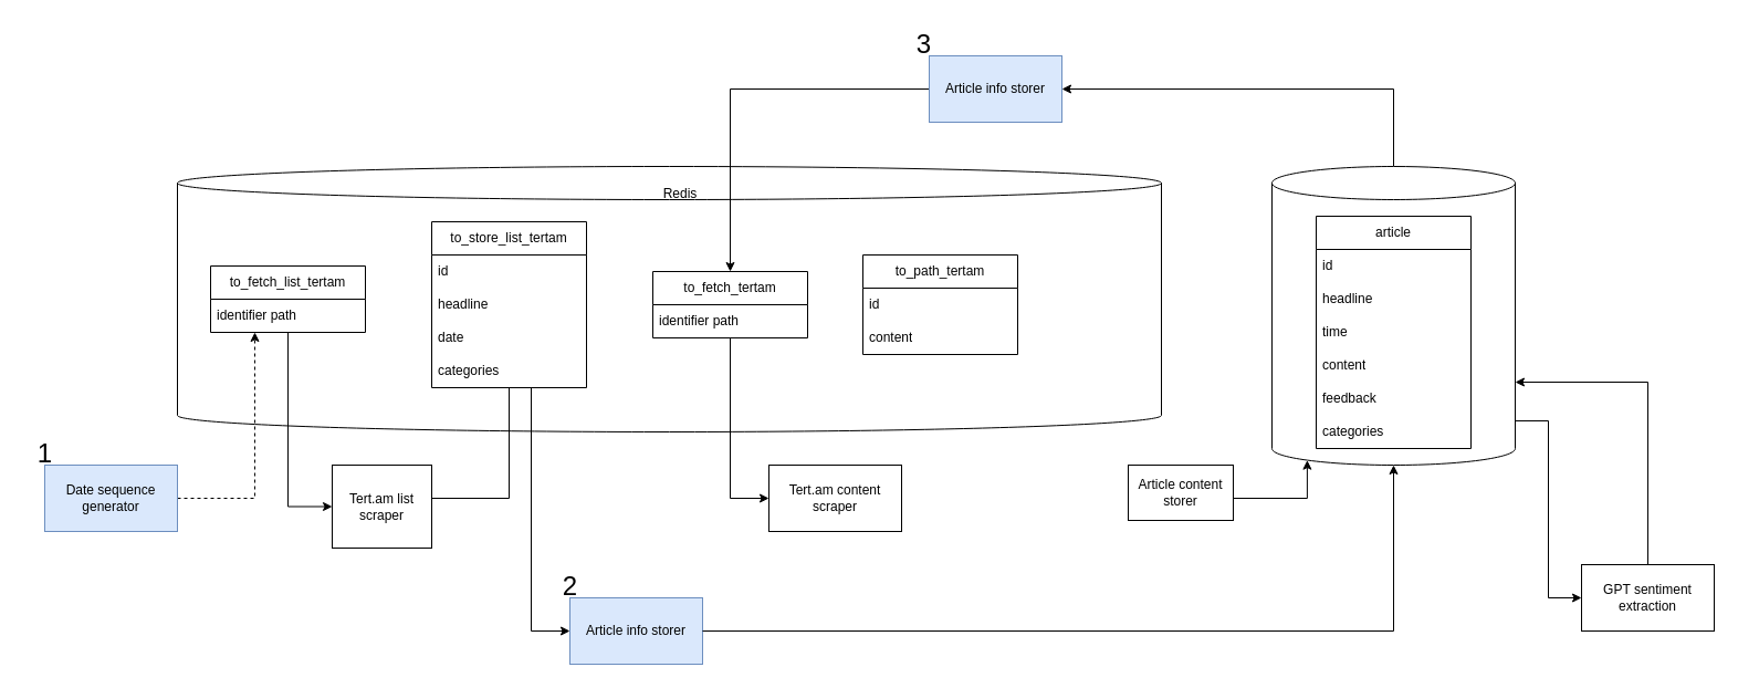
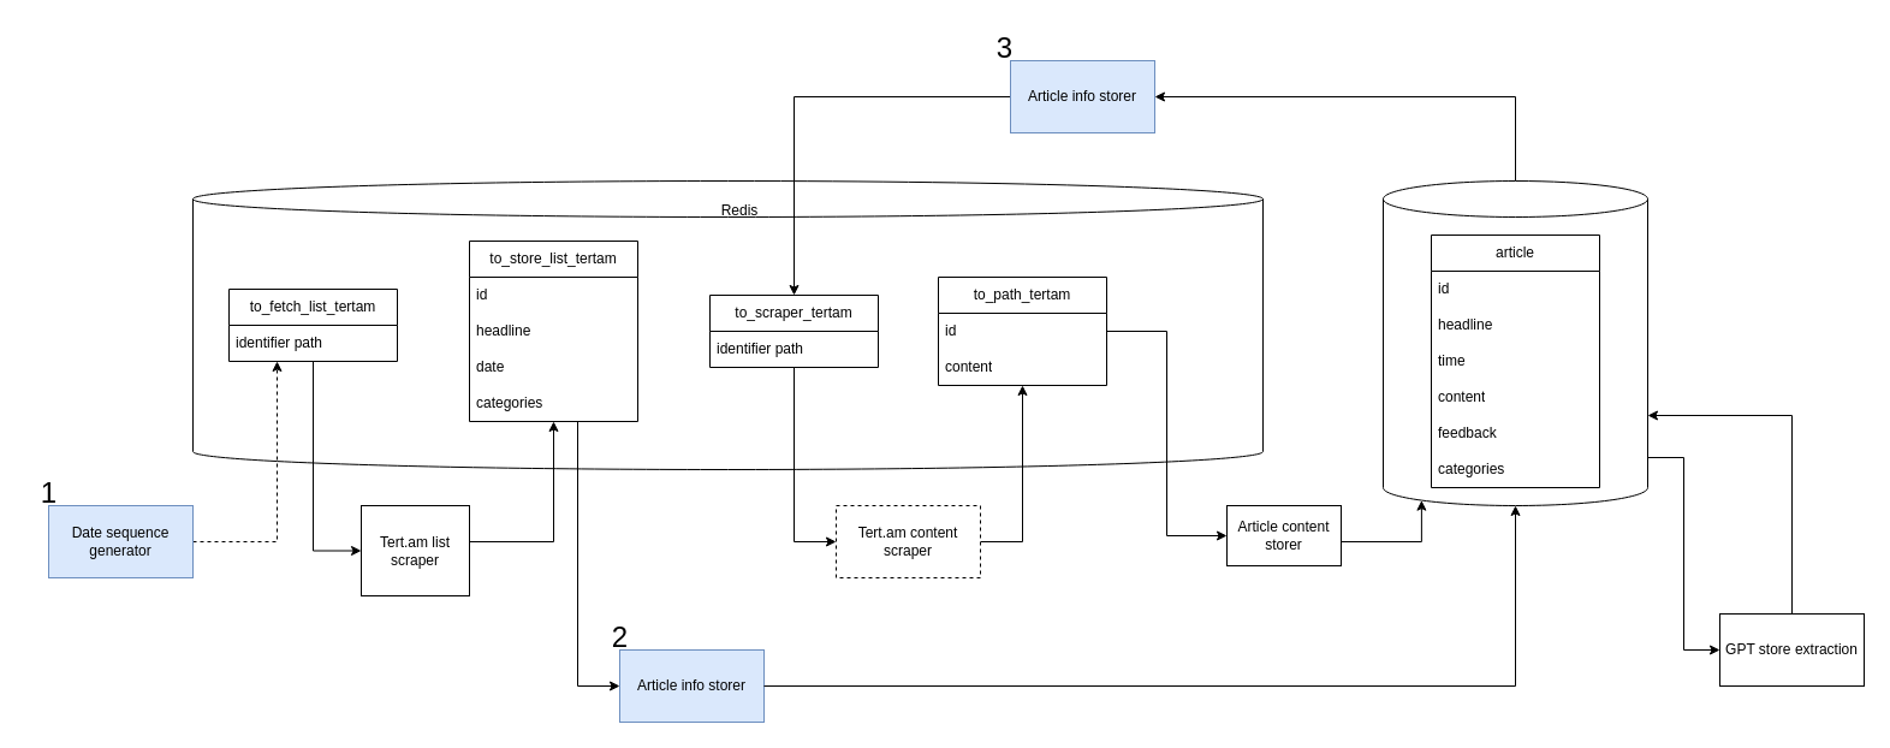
- <mxCell id="19" value="to_fetch_tertam" style="swimlane;fontStyle=0;childLayout=stackLayout;horizontal=1;startSize=30;horizontalStack=0;resizeParent=1;resizeParentMax=0;resizeLast=0;collapsible=1;marginBottom=0;whiteSpace=wrap;html=1;" vertex="1" parent="1"><mxGeometry x="590" y="245" width="140" height="60" as="geometry" /></mxCell>
+ <mxCell id="19" value="to_scraper_tertam" style="swimlane;fontStyle=0;childLayout=stackLayout;horizontal=1;startSize=30;horizontalStack=0;resizeParent=1;resizeParentMax=0;resizeLast=0;collapsible=1;marginBottom=0;whiteSpace=wrap;html=1;" vertex="1" parent="1"><mxGeometry x="590" y="245" width="140" height="60" as="geometry" /></mxCell>
- <mxCell id="14" style="edgeStyle=orthogonalEdgeStyle;rounded=0;orthogonalLoop=1;jettySize=auto;html=1;endArrow=none;" edge="1" parent="1" source="2" target="9"><mxGeometry relative="1" as="geometry"><Array as="points"><mxPoint x="460" y="450" /></Array></mxGeometry></mxCell>
+ <mxCell id="14" style="edgeStyle=orthogonalEdgeStyle;rounded=0;orthogonalLoop=1;jettySize=auto;html=1;" edge="1" parent="1" source="2" target="9"><mxGeometry relative="1" as="geometry"><Array as="points"><mxPoint x="460" y="450" /></Array></mxGeometry></mxCell>
+ <mxCell id="21" style="edgeStyle=orthogonalEdgeStyle;rounded=0;orthogonalLoop=1;jettySize=auto;html=1;entryX=0;entryY=0.5;entryDx=0;entryDy=0;" edge="1" parent="1" source="22" target="3"><mxGeometry relative="1" as="geometry" /></mxCell>
+ <mxCell id="16" style="edgeStyle=orthogonalEdgeStyle;rounded=0;orthogonalLoop=1;jettySize=auto;html=1;" edge="1" parent="1" source="17" target="22"><mxGeometry relative="1" as="geometry"><Array as="points"><mxPoint x="850" y="450" /></Array></mxGeometry></mxCell>
- <mxCell id="17" value="Tert.am content scraper" style="rounded=0;whiteSpace=wrap;html=1;" vertex="1" parent="1"><mxGeometry x="695" y="420" width="120" height="60" as="geometry" /></mxCell>
+ <mxCell id="17" value="Tert.am content scraper" style="rounded=0;whiteSpace=wrap;html=1;dashed=1;" vertex="1" parent="1"><mxGeometry x="695" y="420" width="120" height="60" as="geometry" /></mxCell>
- <mxCell id="45" value="GPT sentiment extraction" style="rounded=0;whiteSpace=wrap;html=1;" vertex="1" parent="1"><mxGeometry x="1430" y="510" width="120" height="60" as="geometry" /></mxCell>
+ <mxCell id="45" value="GPT store extraction" style="rounded=0;whiteSpace=wrap;html=1;" vertex="1" parent="1"><mxGeometry x="1430" y="510" width="120" height="60" as="geometry" /></mxCell>
